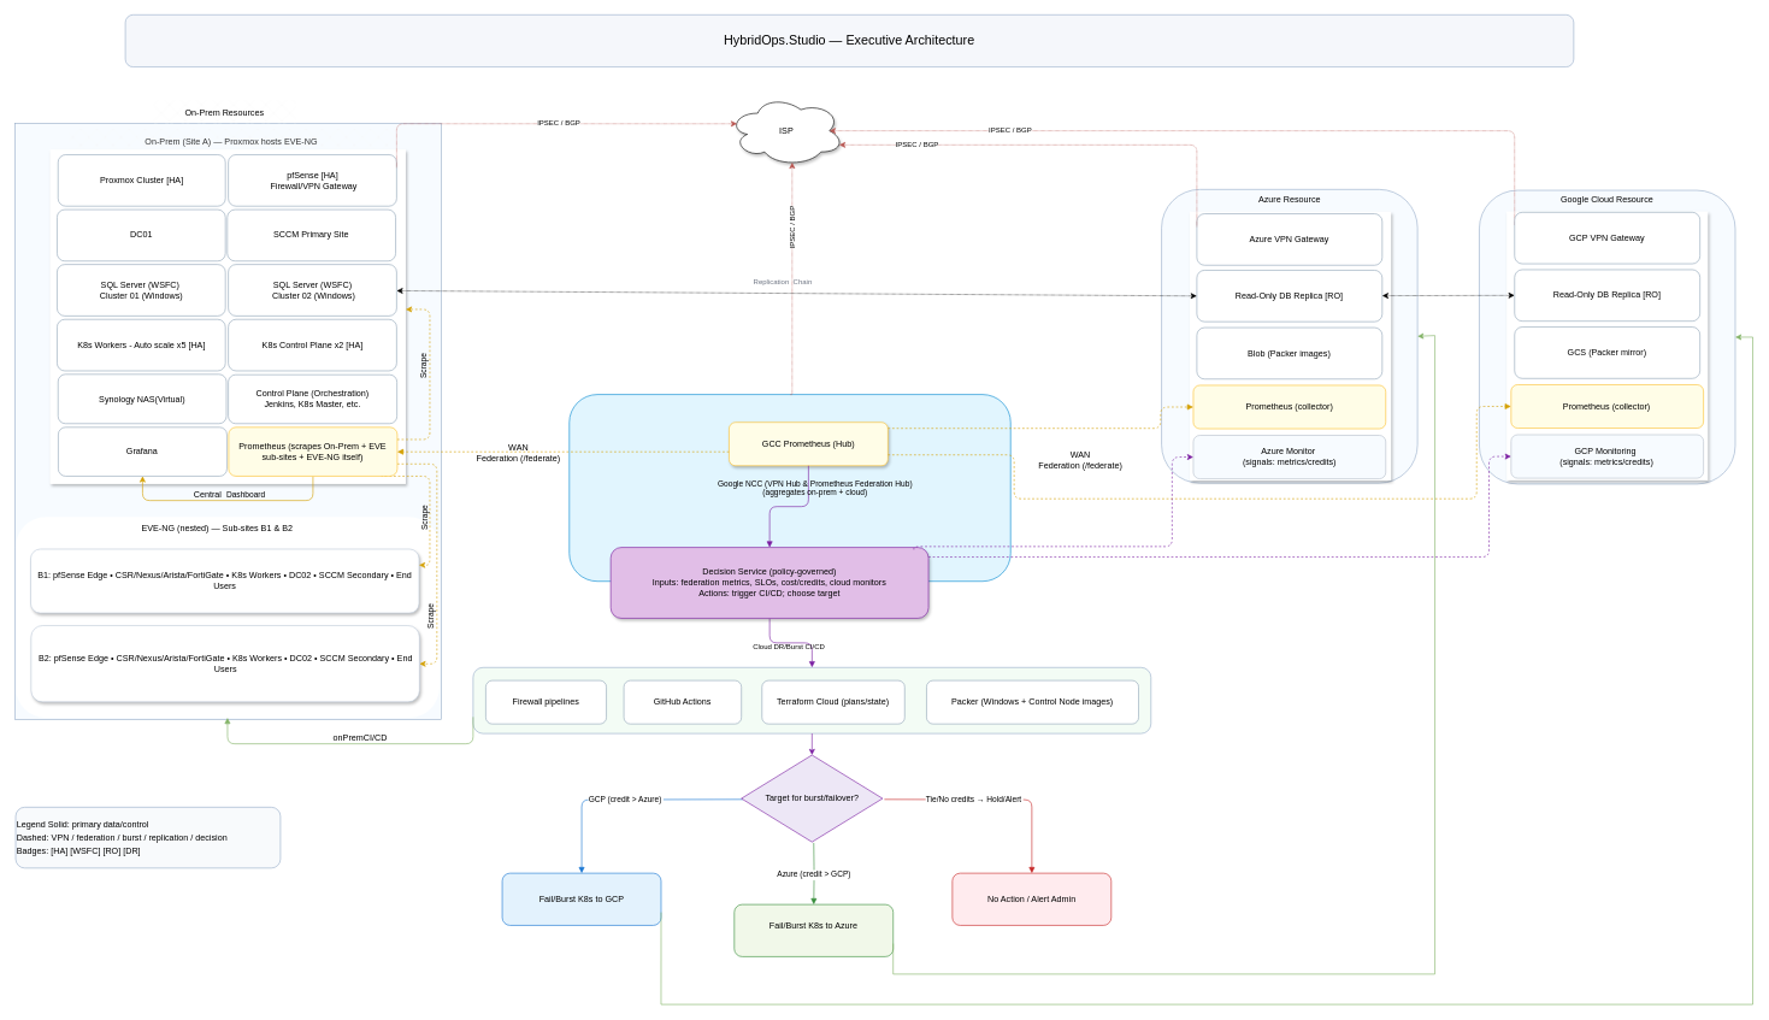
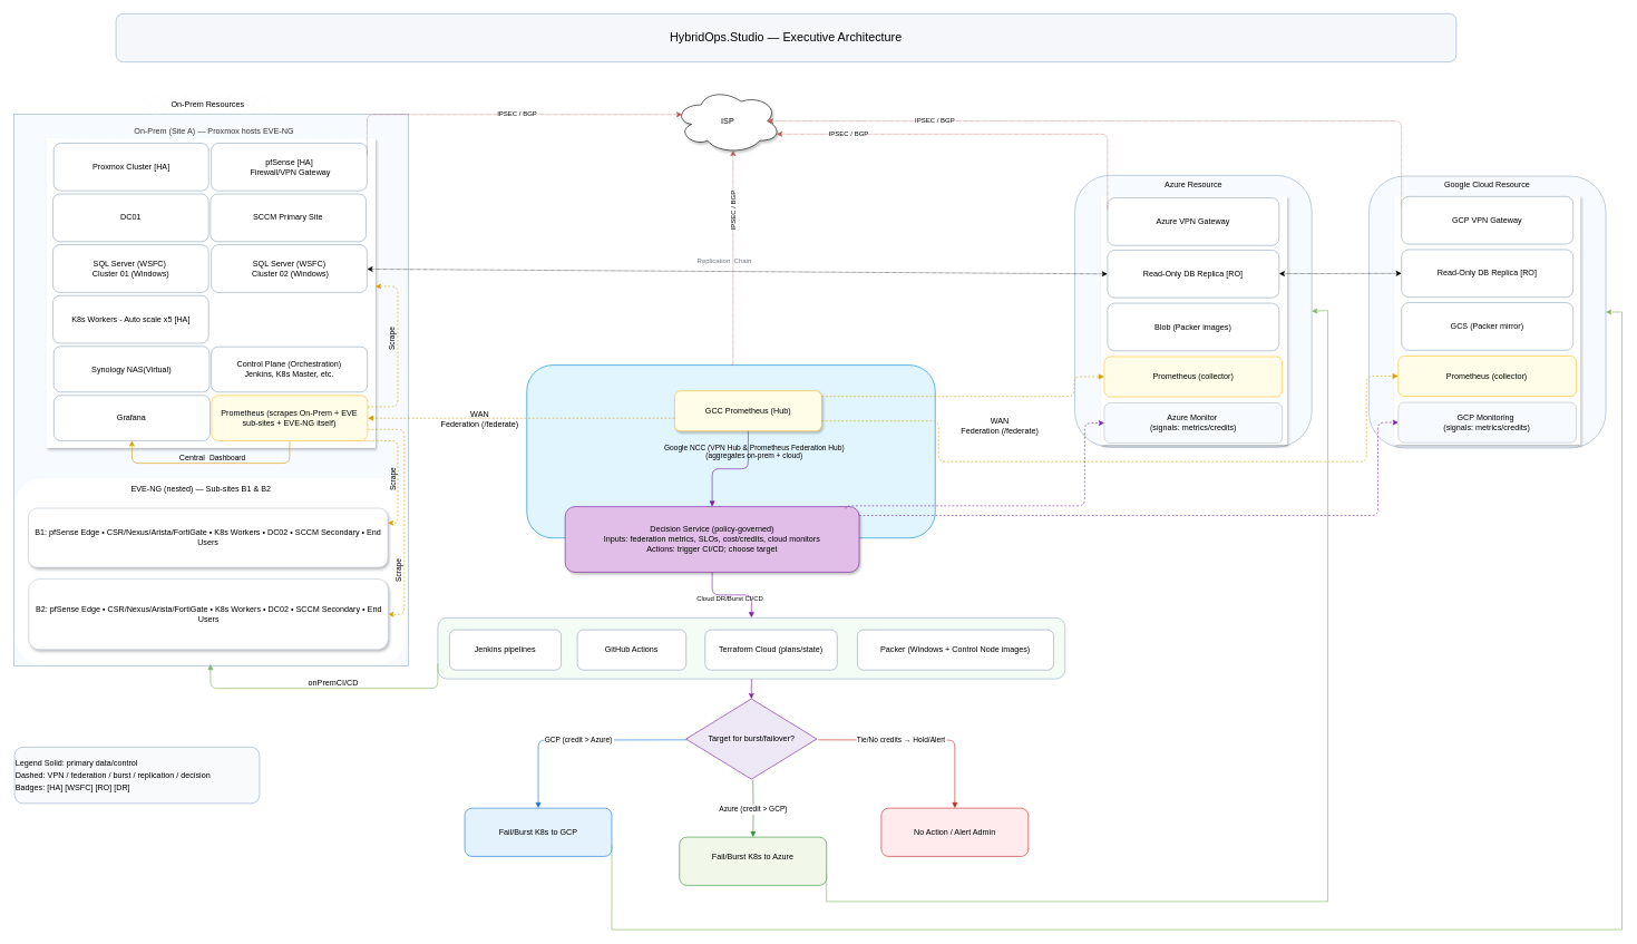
- <mxCell id="15" value="K8s Control Plane x2 [HA]" style="rounded=1;whiteSpace=wrap;html=1;fontSize=12;strokeColor=#91a4b8;" vertex="1" parent="11"><mxGeometry x="248.034" y="227.999" width="233.004" height="71.245" as="geometry" /></mxCell>
- <mxCell id="55" value="Firewall pipelines" style="rounded=1;whiteSpace=wrap;html=1;strokeColor=#91a4b8;" vertex="1" parent="53"><mxGeometry x="17.571" y="18.042" width="166.938" height="60.14" as="geometry" /></mxCell>
+ <mxCell id="55" value="Jenkins pipelines" style="rounded=1;whiteSpace=wrap;html=1;strokeColor=#91a4b8;" vertex="1" parent="53"><mxGeometry x="17.571" y="18.042" width="166.938" height="60.14" as="geometry" /></mxCell>
